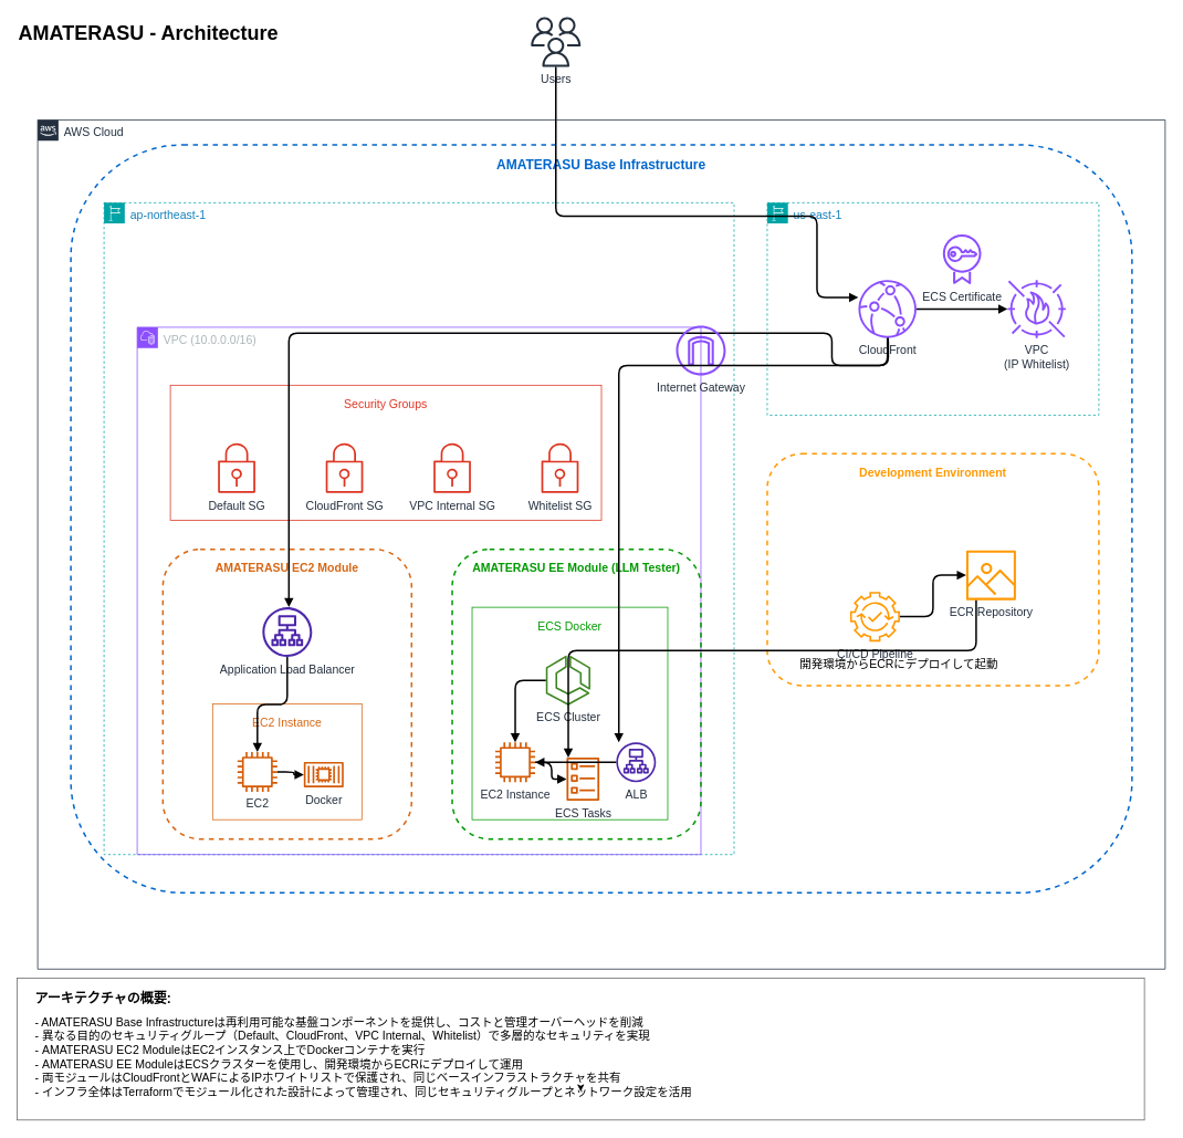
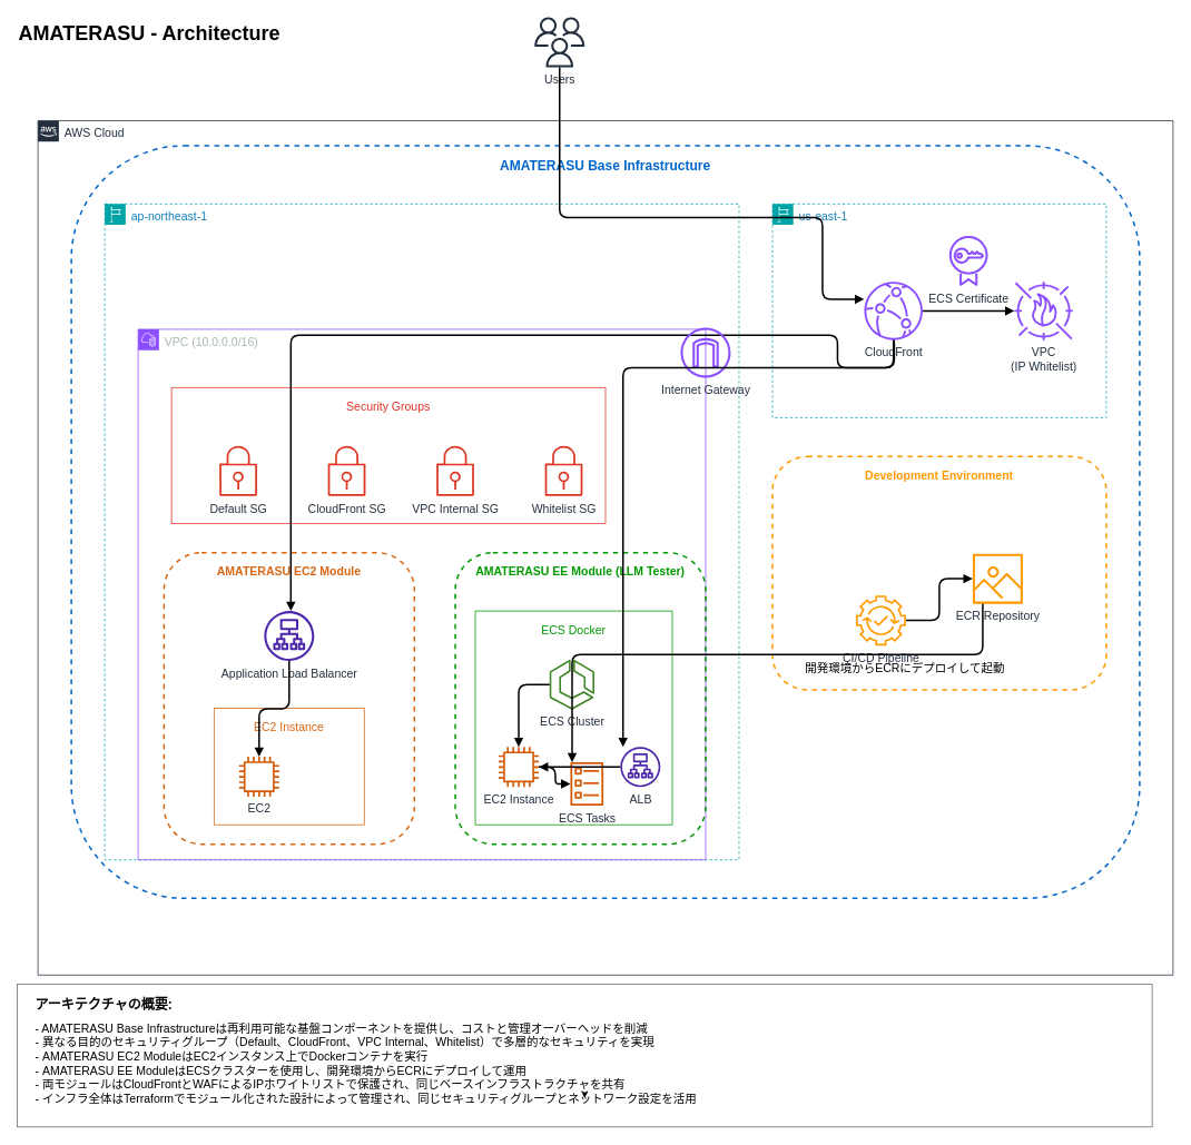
- <mxCell id="28" style="rounded=1;orthogonalLoop=1;jettySize=auto;html=1;edgeStyle=orthogonalEdgeStyle;strokeWidth=2;endArrow=block;endFill=1;fontSize=12;movable=1;resizable=1;rotatable=1;deletable=1;editable=1;locked=0;connectable=1;" edge="1" parent="25" source="26" target="27"><mxGeometry relative="1" as="geometry" /></mxCell>
- <mxCell id="27" value="Docker" style="sketch=0;outlineConnect=0;fontColor=#232F3E;gradientColor=none;fillColor=#D45B07;strokeColor=none;dashed=0;verticalLabelPosition=bottom;verticalAlign=top;align=center;html=1;fontSize=14;fontStyle=0;aspect=fixed;pointerEvents=1;shape=mxgraph.aws4.container_2;movable=1;resizable=1;rotatable=1;deletable=1;editable=1;locked=0;connectable=1;" vertex="1" parent="25"><mxGeometry x="110" y="69.863" width="48" height="31" as="geometry" /></mxCell>
